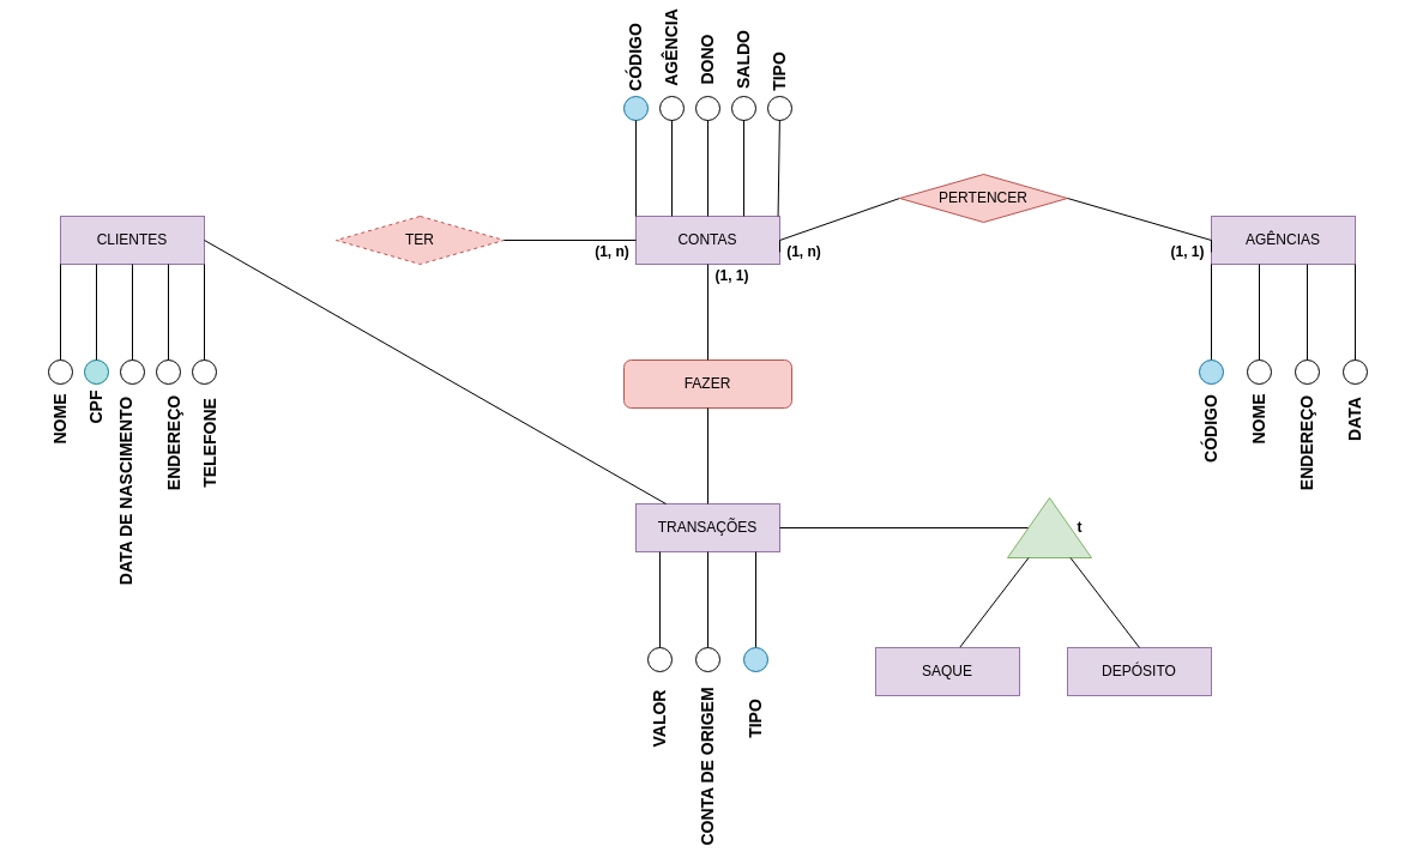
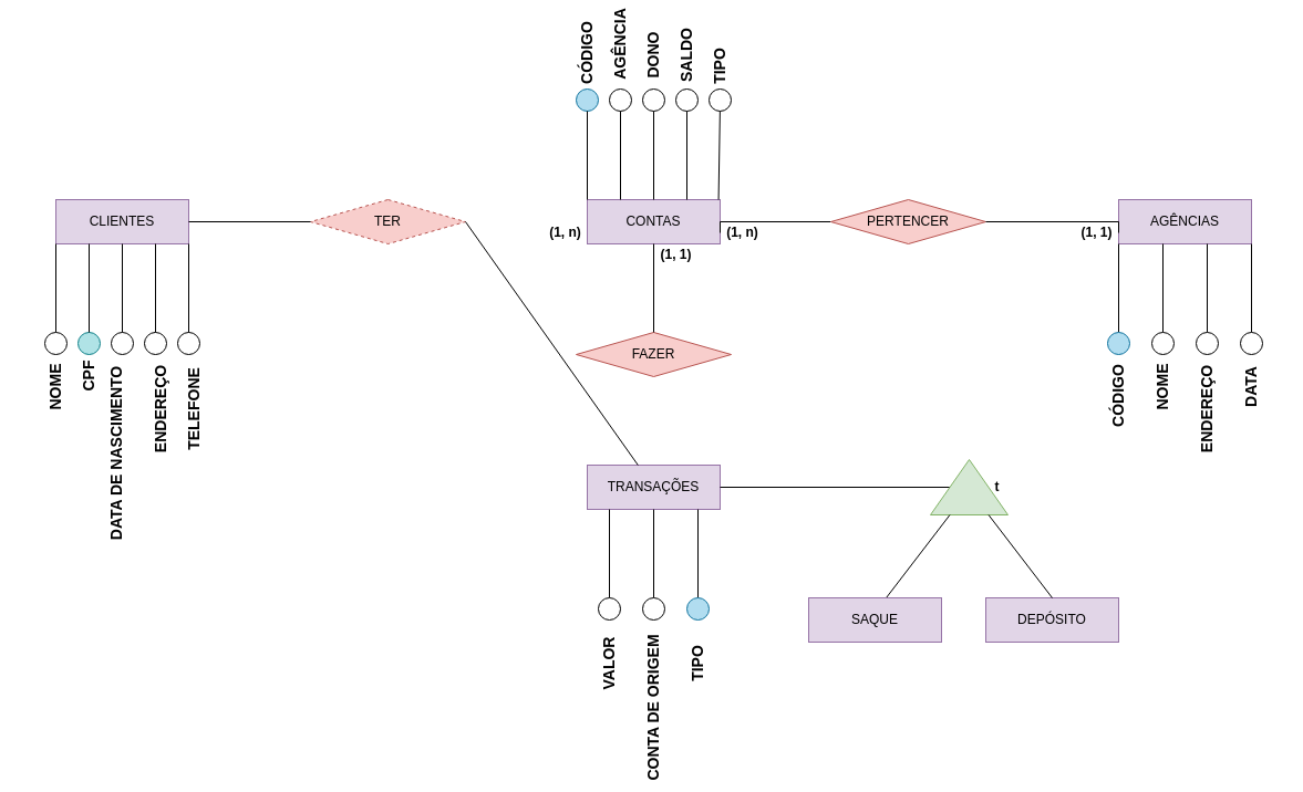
- <mxCell id="11" value="PERTENCER" style="rhombus;whiteSpace=wrap;html=1;fillColor=#f8cecc;strokeColor=#b85450;" vertex="1" parent="1"><mxGeometry x="750" y="135" width="140" height="40" as="geometry" /></mxCell>
+ <mxCell id="11" value="PERTENCER" style="rhombus;whiteSpace=wrap;html=1;fillColor=#f8cecc;strokeColor=#b85450;" vertex="1" parent="1"><mxGeometry x="750" y="170" width="140" height="40" as="geometry" /></mxCell>
- <mxCell id="8" value="" style="endArrow=none;html=1;rounded=0;exitX=1;exitY=0.5;exitDx=0;exitDy=0;entryX=0;entryY=0.5;entryDx=0;entryDy=0;" edge="1" parent="1" source="6" target="5"><mxGeometry width="50" height="50" relative="1" as="geometry"><mxPoint x="410" y="69.5" as="sourcePoint" /><mxPoint x="480" y="69.5" as="targetPoint" /></mxGeometry></mxCell>
+ <mxCell id="8" value="" style="endArrow=none;html=1;rounded=0;exitX=1;exitY=0.5;exitDx=0;exitDy=0;" edge="1" parent="1" source="6" target="3"><mxGeometry width="50" height="50" relative="1" as="geometry"><mxPoint x="410" y="69.5" as="sourcePoint" /><mxPoint x="480" y="69.5" as="targetPoint" /></mxGeometry></mxCell>
- <mxCell id="7" value="" style="endArrow=none;html=1;rounded=0;exitX=1;exitY=0.5;exitDx=0;exitDy=0;" edge="1" parent="1" source="2" target="3"><mxGeometry width="50" height="50" relative="1" as="geometry"><mxPoint x="360" y="250" as="sourcePoint" /><mxPoint x="410" y="200" as="targetPoint" /></mxGeometry></mxCell>
+ <mxCell id="7" value="" style="endArrow=none;html=1;rounded=0;exitX=1;exitY=0.5;exitDx=0;exitDy=0;entryX=0;entryY=0.5;entryDx=0;entryDy=0;" edge="1" parent="1" source="2" target="6"><mxGeometry width="50" height="50" relative="1" as="geometry"><mxPoint x="360" y="250" as="sourcePoint" /><mxPoint x="410" y="200" as="targetPoint" /></mxGeometry></mxCell>
- <mxCell id="12" value="FAZER" style="whiteSpace=wrap;html=1;fillColor=#f8cecc;strokeColor=#b85450;rounded=1;" vertex="1" parent="1"><mxGeometry x="520" y="290" width="140" height="40" as="geometry" /></mxCell>
+ <mxCell id="12" value="FAZER" style="rhombus;whiteSpace=wrap;html=1;fillColor=#f8cecc;strokeColor=#b85450;" vertex="1" parent="1"><mxGeometry x="520" y="290" width="140" height="40" as="geometry" /></mxCell>
- <mxCell id="14" value="" style="endArrow=none;html=1;rounded=0;entryX=0.5;entryY=0;entryDx=0;entryDy=0;exitX=0.5;exitY=1;exitDx=0;exitDy=0;" edge="1" parent="1" source="12" target="3"><mxGeometry width="50" height="50" relative="1" as="geometry"><mxPoint x="590" y="350" as="sourcePoint" /><mxPoint x="600" y="300" as="targetPoint" /></mxGeometry></mxCell>
